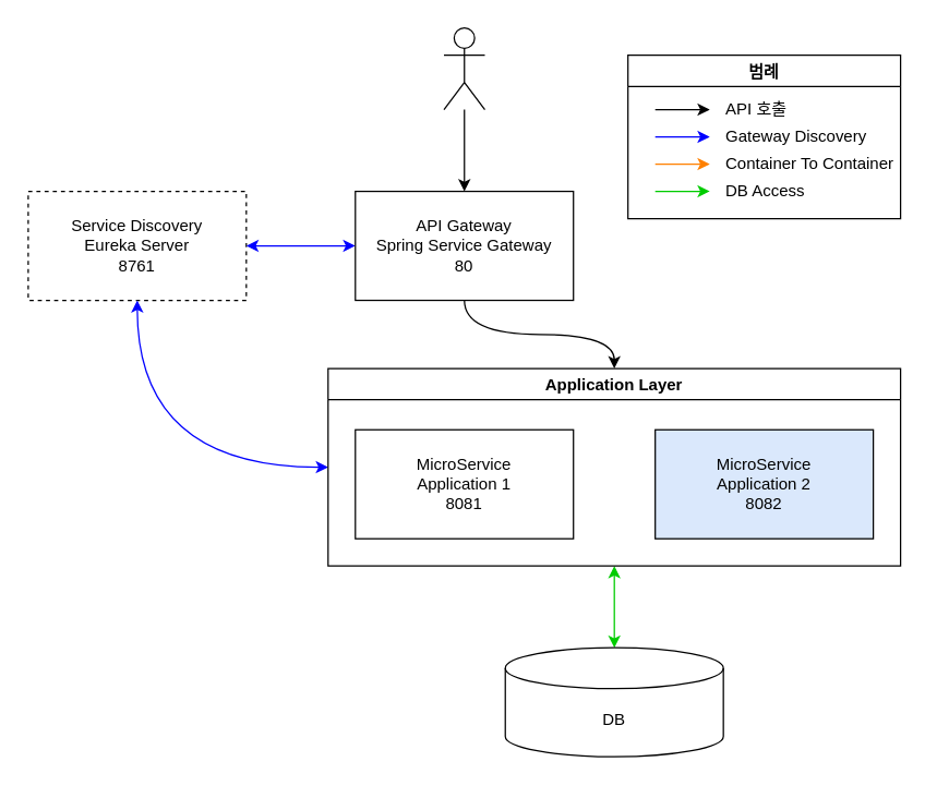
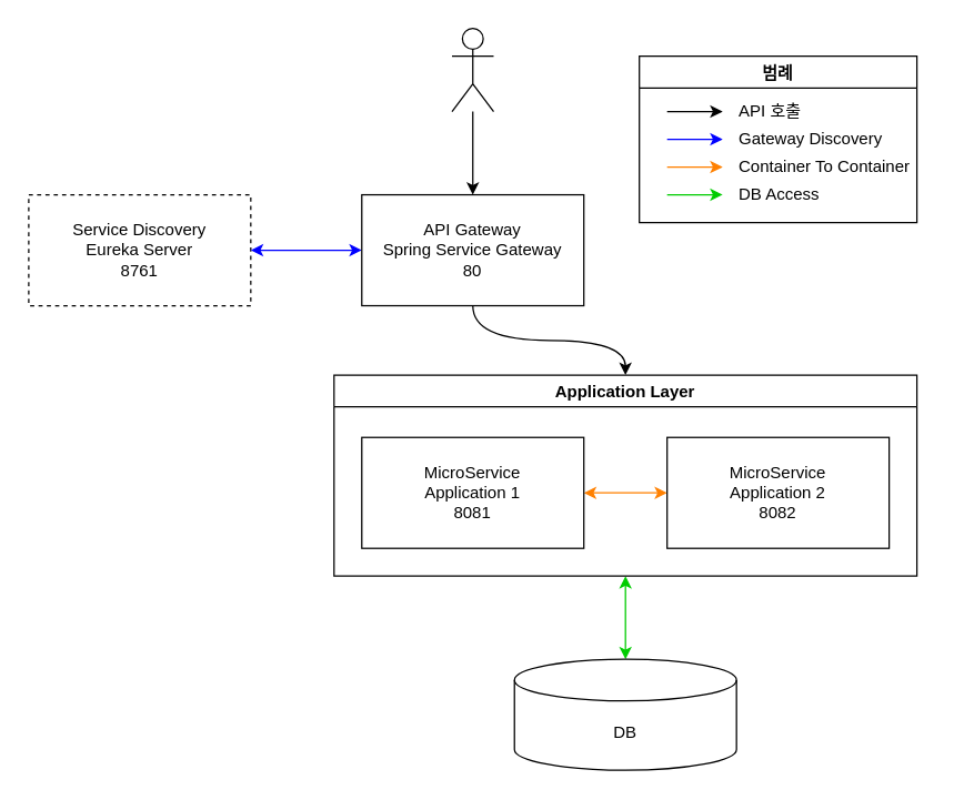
- <mxCell id="12" style="edgeStyle=orthogonalEdgeStyle;rounded=0;orthogonalLoop=1;jettySize=auto;html=1;entryX=0.5;entryY=1;entryDx=0;entryDy=0;startArrow=classic;startFill=1;strokeColor=#0000FF;exitX=0;exitY=0.5;exitDx=0;exitDy=0;curved=1;" parent="1" source="14" target="2" edge="1"><mxGeometry relative="1" as="geometry"><mxPoint x="100" y="250" as="sourcePoint" /></mxGeometry></mxCell>
+ <mxCell id="4" value="" style="edgeStyle=none;rounded=0;orthogonalLoop=1;jettySize=auto;html=1;startArrow=classic;startFill=1;strokeColor=#FF8000;" parent="1" source="5" target="13" edge="1"><mxGeometry relative="1" as="geometry" /></mxCell>
- <mxCell id="5" value="MicroService&lt;br&gt;Application 2&lt;br&gt;8082" style="rounded=0;whiteSpace=wrap;html=1;fillColor=#dae8fc;" parent="1" vertex="1"><mxGeometry x="480" y="315" width="160" height="80" as="geometry" /></mxCell>
+ <mxCell id="5" value="MicroService&lt;br&gt;Application 2&lt;br&gt;8082" style="rounded=0;whiteSpace=wrap;html=1;" parent="1" vertex="1"><mxGeometry x="480" y="315" width="160" height="80" as="geometry" /></mxCell>
